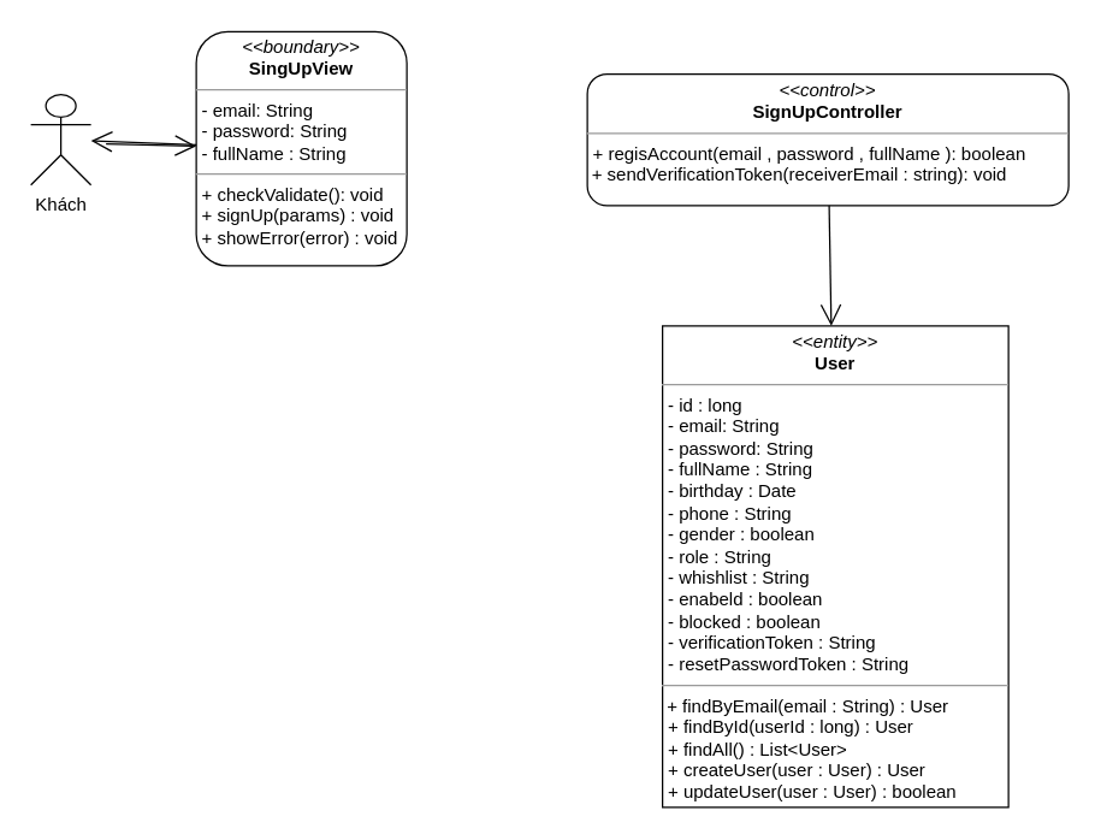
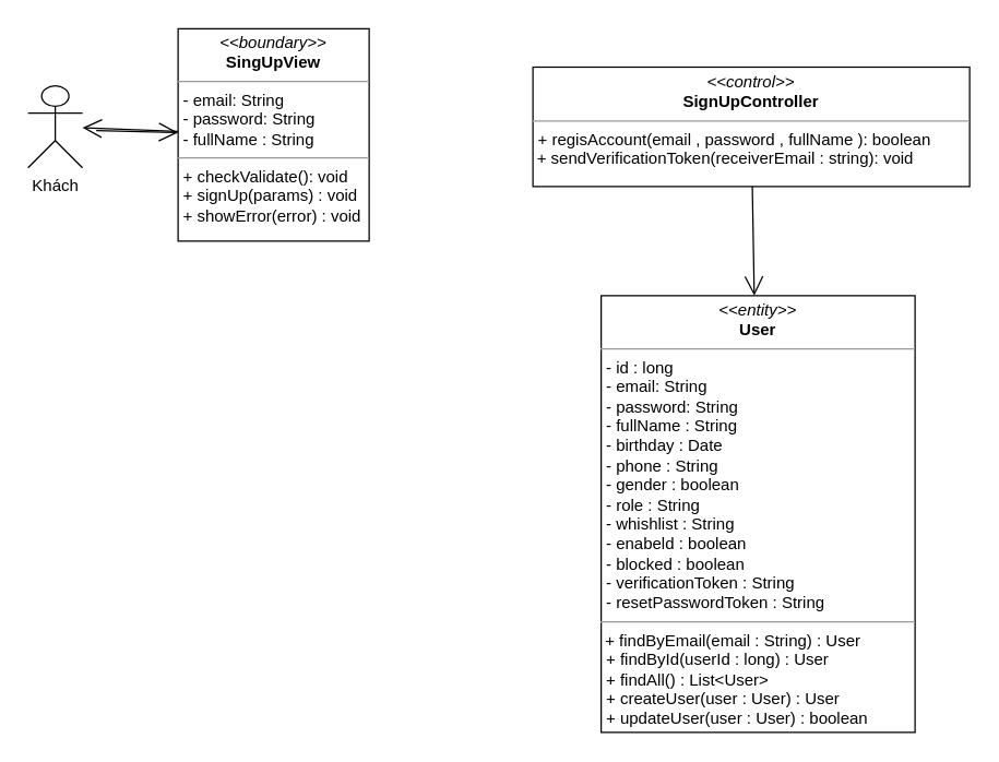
- <mxCell id="4" value="&lt;p style=&quot;margin: 0px ; margin-top: 4px ; text-align: center&quot;&gt;&lt;i&gt;&amp;lt;&amp;lt;control&amp;gt;&amp;gt;&lt;/i&gt;&lt;br&gt;&lt;b&gt;SignUpController&lt;/b&gt;&lt;/p&gt;&lt;hr size=&quot;1&quot;&gt;&lt;p style=&quot;margin: 0px ; margin-left: 4px&quot;&gt;+ regisAccount(email , password , fullName ): boolean&lt;/p&gt;&amp;nbsp;+ sendVerificationToken(receiverEmail : string): void" style="verticalAlign=top;align=left;overflow=fill;fontSize=12;fontFamily=Helvetica;html=1;rounded=1;" parent="1" vertex="1"><mxGeometry x="390" y="48.5" width="320" height="87.5" as="geometry" /></mxCell>
+ <mxCell id="4" value="&lt;p style=&quot;margin: 0px ; margin-top: 4px ; text-align: center&quot;&gt;&lt;i&gt;&amp;lt;&amp;lt;control&amp;gt;&amp;gt;&lt;/i&gt;&lt;br&gt;&lt;b&gt;SignUpController&lt;/b&gt;&lt;/p&gt;&lt;hr size=&quot;1&quot;&gt;&lt;p style=&quot;margin: 0px ; margin-left: 4px&quot;&gt;+ regisAccount(email , password , fullName ): boolean&lt;/p&gt;&amp;nbsp;+ sendVerificationToken(receiverEmail : string): void" style="verticalAlign=top;align=left;overflow=fill;fontSize=12;fontFamily=Helvetica;html=1;" parent="1" vertex="1"><mxGeometry x="390" y="48.5" width="320" height="87.5" as="geometry" /></mxCell>
- <mxCell id="2" value="&lt;p style=&quot;margin: 0px ; margin-top: 4px ; text-align: center&quot;&gt;&lt;i&gt;&amp;lt;&amp;lt;boundary&amp;gt;&amp;gt;&lt;/i&gt;&lt;br&gt;&lt;b&gt;SingUpView&lt;/b&gt;&lt;/p&gt;&lt;hr size=&quot;1&quot;&gt;&lt;p style=&quot;margin: 0px ; margin-left: 4px&quot;&gt;- email: String&lt;br&gt;- password: String&lt;/p&gt;&lt;p style=&quot;margin: 0px ; margin-left: 4px&quot;&gt;- fullName : String&lt;/p&gt;&lt;hr size=&quot;1&quot;&gt;&lt;p style=&quot;margin: 0px ; margin-left: 4px&quot;&gt;+ checkValidate(): void&lt;/p&gt;&lt;p style=&quot;margin: 0px ; margin-left: 4px&quot;&gt;+ signUp(params) : void&lt;/p&gt;&lt;p style=&quot;margin: 0px ; margin-left: 4px&quot;&gt;+ showError(error) : void&lt;/p&gt;&lt;p style=&quot;margin: 0px ; margin-left: 4px&quot;&gt;&lt;br&gt;&lt;/p&gt;" style="verticalAlign=top;align=left;overflow=fill;fontSize=12;fontFamily=Helvetica;html=1;rounded=1;" parent="1" vertex="1"><mxGeometry x="130" y="20.38" width="140" height="155.62" as="geometry" /></mxCell>
+ <mxCell id="2" value="&lt;p style=&quot;margin: 0px ; margin-top: 4px ; text-align: center&quot;&gt;&lt;i&gt;&amp;lt;&amp;lt;boundary&amp;gt;&amp;gt;&lt;/i&gt;&lt;br&gt;&lt;b&gt;SingUpView&lt;/b&gt;&lt;/p&gt;&lt;hr size=&quot;1&quot;&gt;&lt;p style=&quot;margin: 0px ; margin-left: 4px&quot;&gt;- email: String&lt;br&gt;- password: String&lt;/p&gt;&lt;p style=&quot;margin: 0px ; margin-left: 4px&quot;&gt;- fullName : String&lt;/p&gt;&lt;hr size=&quot;1&quot;&gt;&lt;p style=&quot;margin: 0px ; margin-left: 4px&quot;&gt;+ checkValidate(): void&lt;/p&gt;&lt;p style=&quot;margin: 0px ; margin-left: 4px&quot;&gt;+ signUp(params) : void&lt;/p&gt;&lt;p style=&quot;margin: 0px ; margin-left: 4px&quot;&gt;+ showError(error) : void&lt;/p&gt;&lt;p style=&quot;margin: 0px ; margin-left: 4px&quot;&gt;&lt;br&gt;&lt;/p&gt;" style="verticalAlign=top;align=left;overflow=fill;fontSize=12;fontFamily=Helvetica;html=1;" parent="1" vertex="1"><mxGeometry x="130" y="20.38" width="140" height="155.62" as="geometry" /></mxCell>
